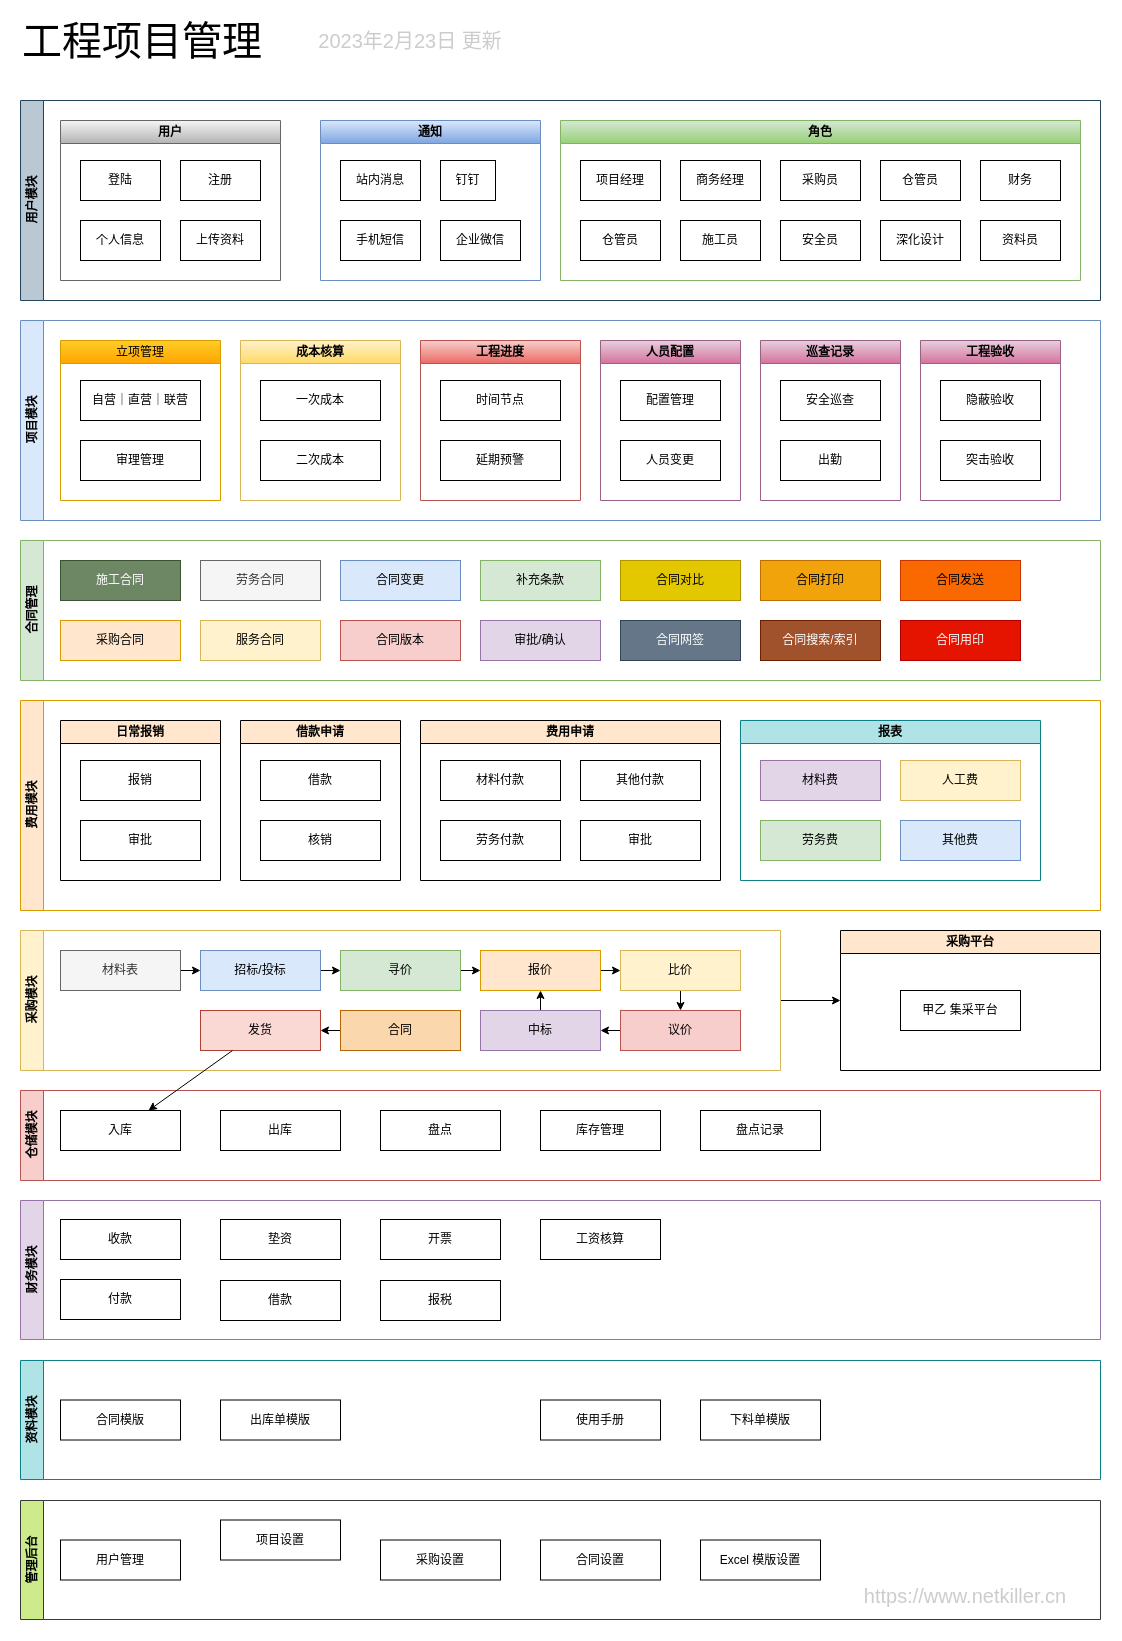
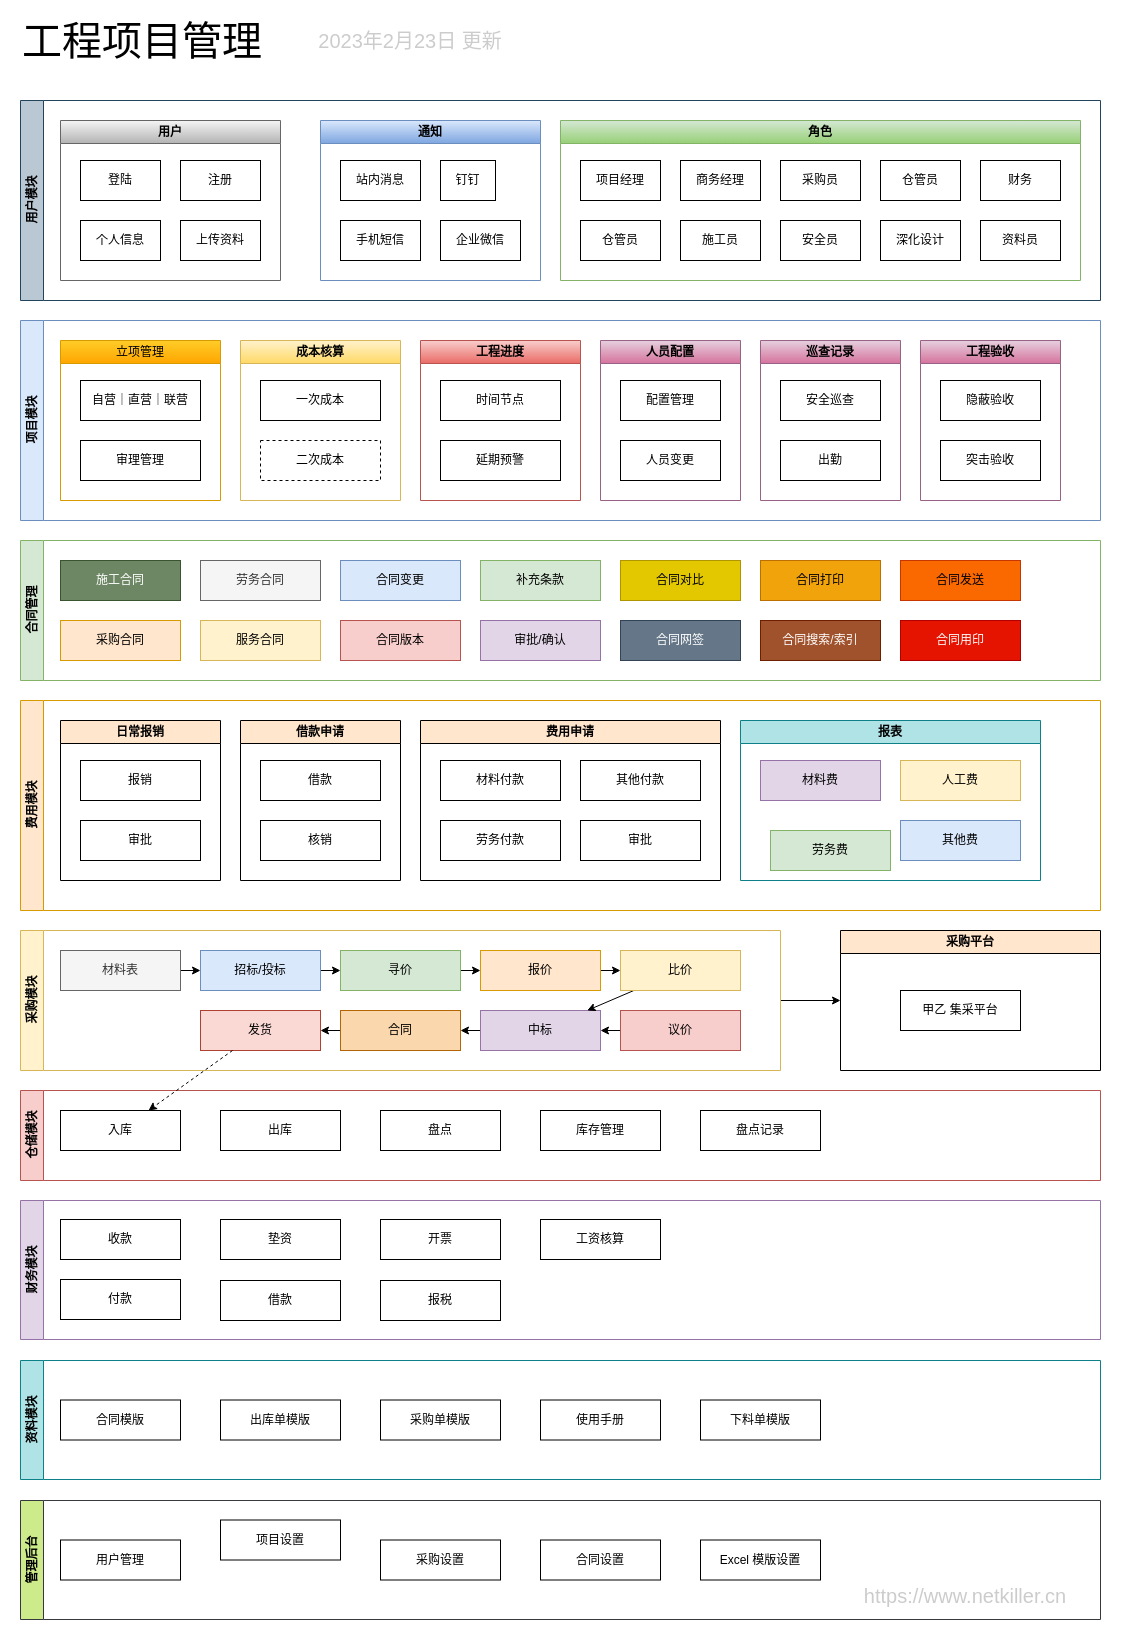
- <mxCell id="11" value="二次成本" style="rounded=0;whiteSpace=wrap;html=1;" parent="9" vertex="1"><mxGeometry x="20" y="100" width="120" height="40" as="geometry" /></mxCell>
+ <mxCell id="11" value="二次成本" style="rounded=0;whiteSpace=wrap;html=1;dashed=1;" parent="9" vertex="1"><mxGeometry x="20" y="100" width="120" height="40" as="geometry" /></mxCell>
- <mxCell id="84" value="劳务费" style="rounded=0;whiteSpace=wrap;html=1;fillColor=#d5e8d4;strokeColor=#82b366;" parent="82" vertex="1"><mxGeometry x="20" y="100" width="120" height="40" as="geometry" /></mxCell>
+ <mxCell id="84" value="劳务费" style="rounded=0;whiteSpace=wrap;html=1;fillColor=#d5e8d4;strokeColor=#82b366;" parent="82" vertex="1"><mxGeometry x="30" y="110" width="120" height="40" as="geometry" /></mxCell>
- <mxCell id="44" value="" style="edgeStyle=none;html=1;" parent="37" source="45" target="51" edge="1"><mxGeometry relative="1" as="geometry" /></mxCell>
+ <mxCell id="44" value="" style="edgeStyle=none;html=1;" parent="37" source="45" target="43" edge="1"><mxGeometry relative="1" as="geometry" /></mxCell>
- <mxCell id="42" value="" style="edgeStyle=none;html=1;" parent="37" source="43" target="41" edge="1"><mxGeometry relative="1" as="geometry" /></mxCell>
+ <mxCell id="42" value="" style="edgeStyle=none;html=1;" parent="37" source="43" target="53" edge="1"><mxGeometry relative="1" as="geometry" /></mxCell>
- <mxCell id="123" style="edgeStyle=none;html=1;" parent="1" source="54" target="110" edge="1"><mxGeometry relative="1" as="geometry" /></mxCell>
+ <mxCell id="123" style="edgeStyle=none;html=1;dashed=1;" parent="1" source="54" target="110" edge="1"><mxGeometry relative="1" as="geometry" /></mxCell>
+ <mxCell id="118" value="采购单模版" style="rounded=0;whiteSpace=wrap;html=1;" parent="115" vertex="1"><mxGeometry x="360" y="39.5" width="120" height="40" as="geometry" /></mxCell>
